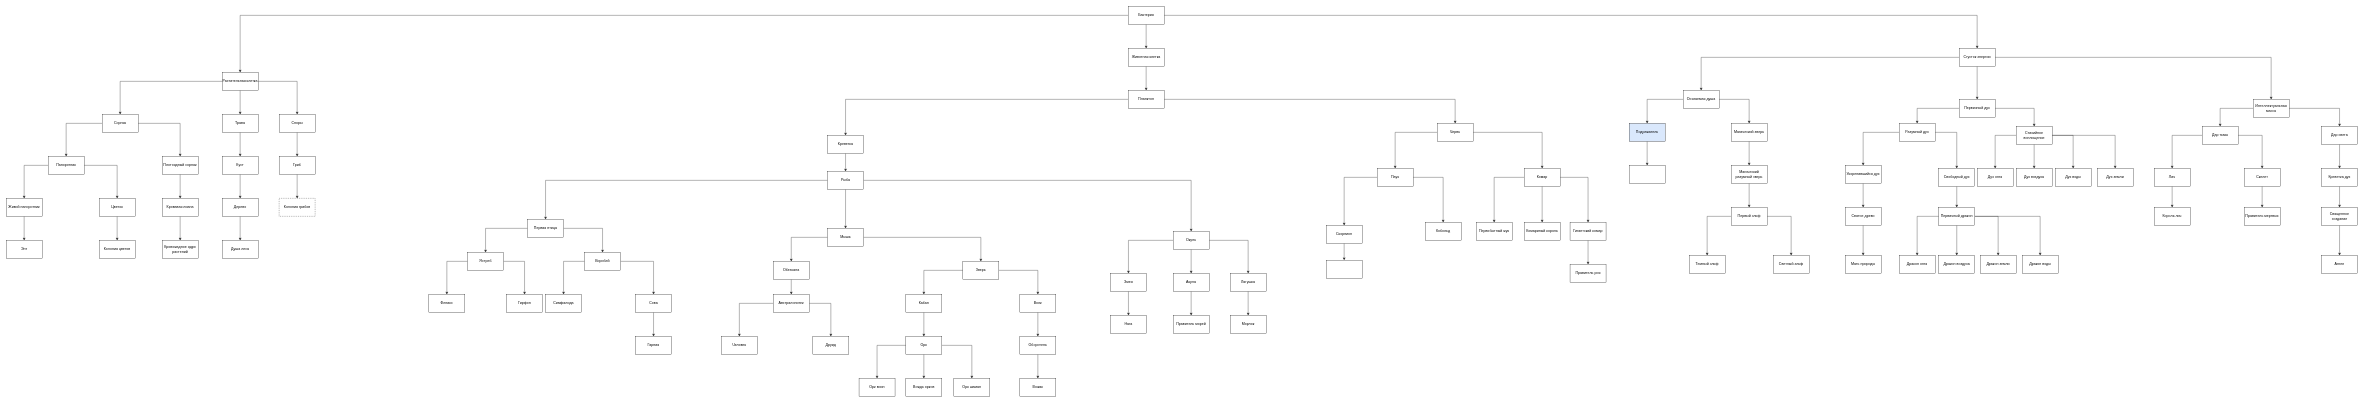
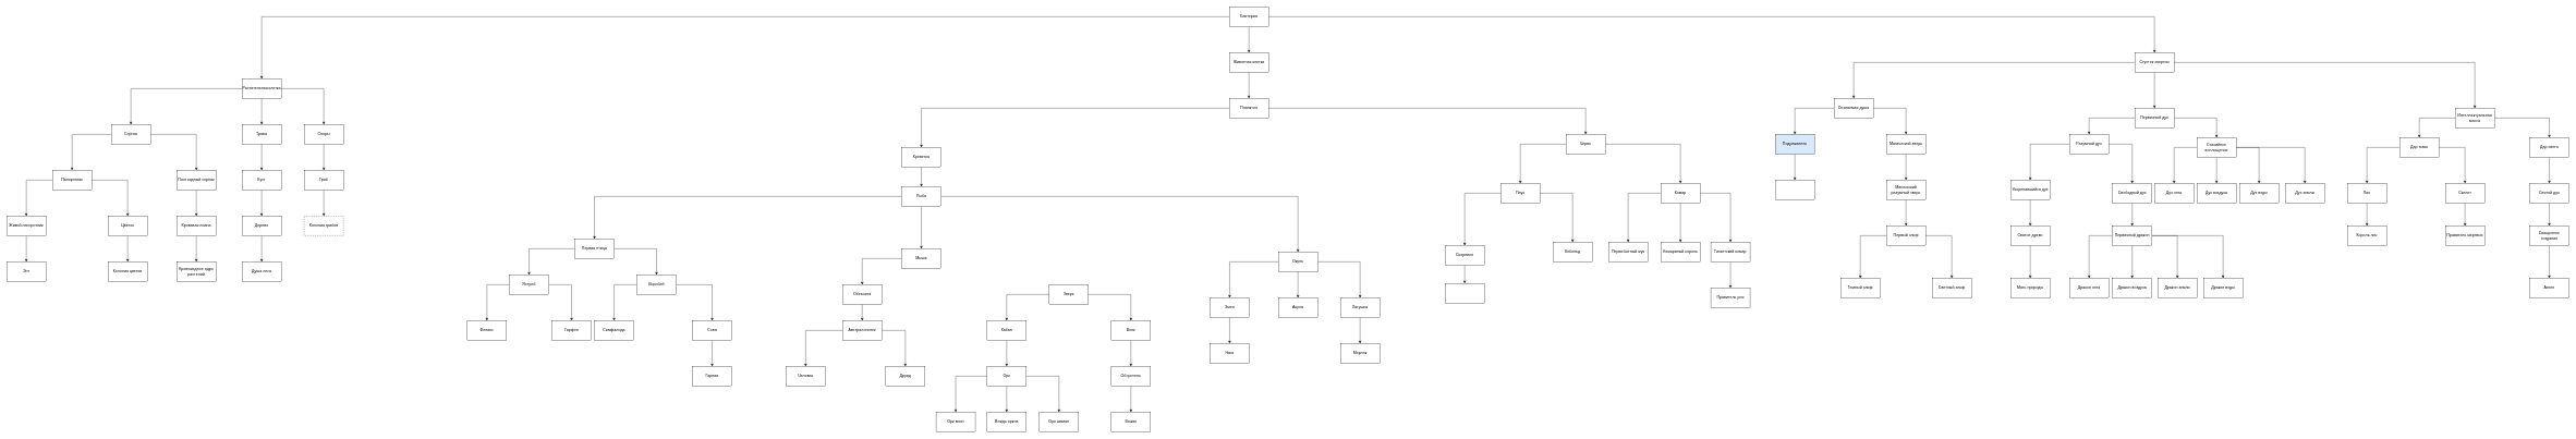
- <mxCell id="53" value="Креветка дух" style="whiteSpace=wrap;html=1;rounded=0;" vertex="1" parent="1"><mxGeometry x="7738" y="560" width="120" height="60" as="geometry" /></mxCell>
+ <mxCell id="53" value="Святой дух" style="whiteSpace=wrap;html=1;rounded=0;" vertex="1" parent="1"><mxGeometry x="7738" y="560" width="120" height="60" as="geometry" /></mxCell>
- <mxCell id="45" value="" style="edgeStyle=orthogonalEdgeStyle;rounded=0;orthogonalLoop=1;jettySize=auto;html=1;" edge="1" parent="1" source="46" target="122"><mxGeometry relative="1" as="geometry" /></mxCell>
- <mxCell id="155" value="" style="edgeStyle=orthogonalEdgeStyle;rounded=0;orthogonalLoop=1;jettySize=auto;html=1;" edge="1" parent="1" source="156" target="162"><mxGeometry relative="1" as="geometry" /></mxCell>
- <mxCell id="162" value="Правитель морей" style="whiteSpace=wrap;html=1;" vertex="1" parent="1"><mxGeometry x="3910" y="1050" width="120" height="60" as="geometry" /></mxCell>
